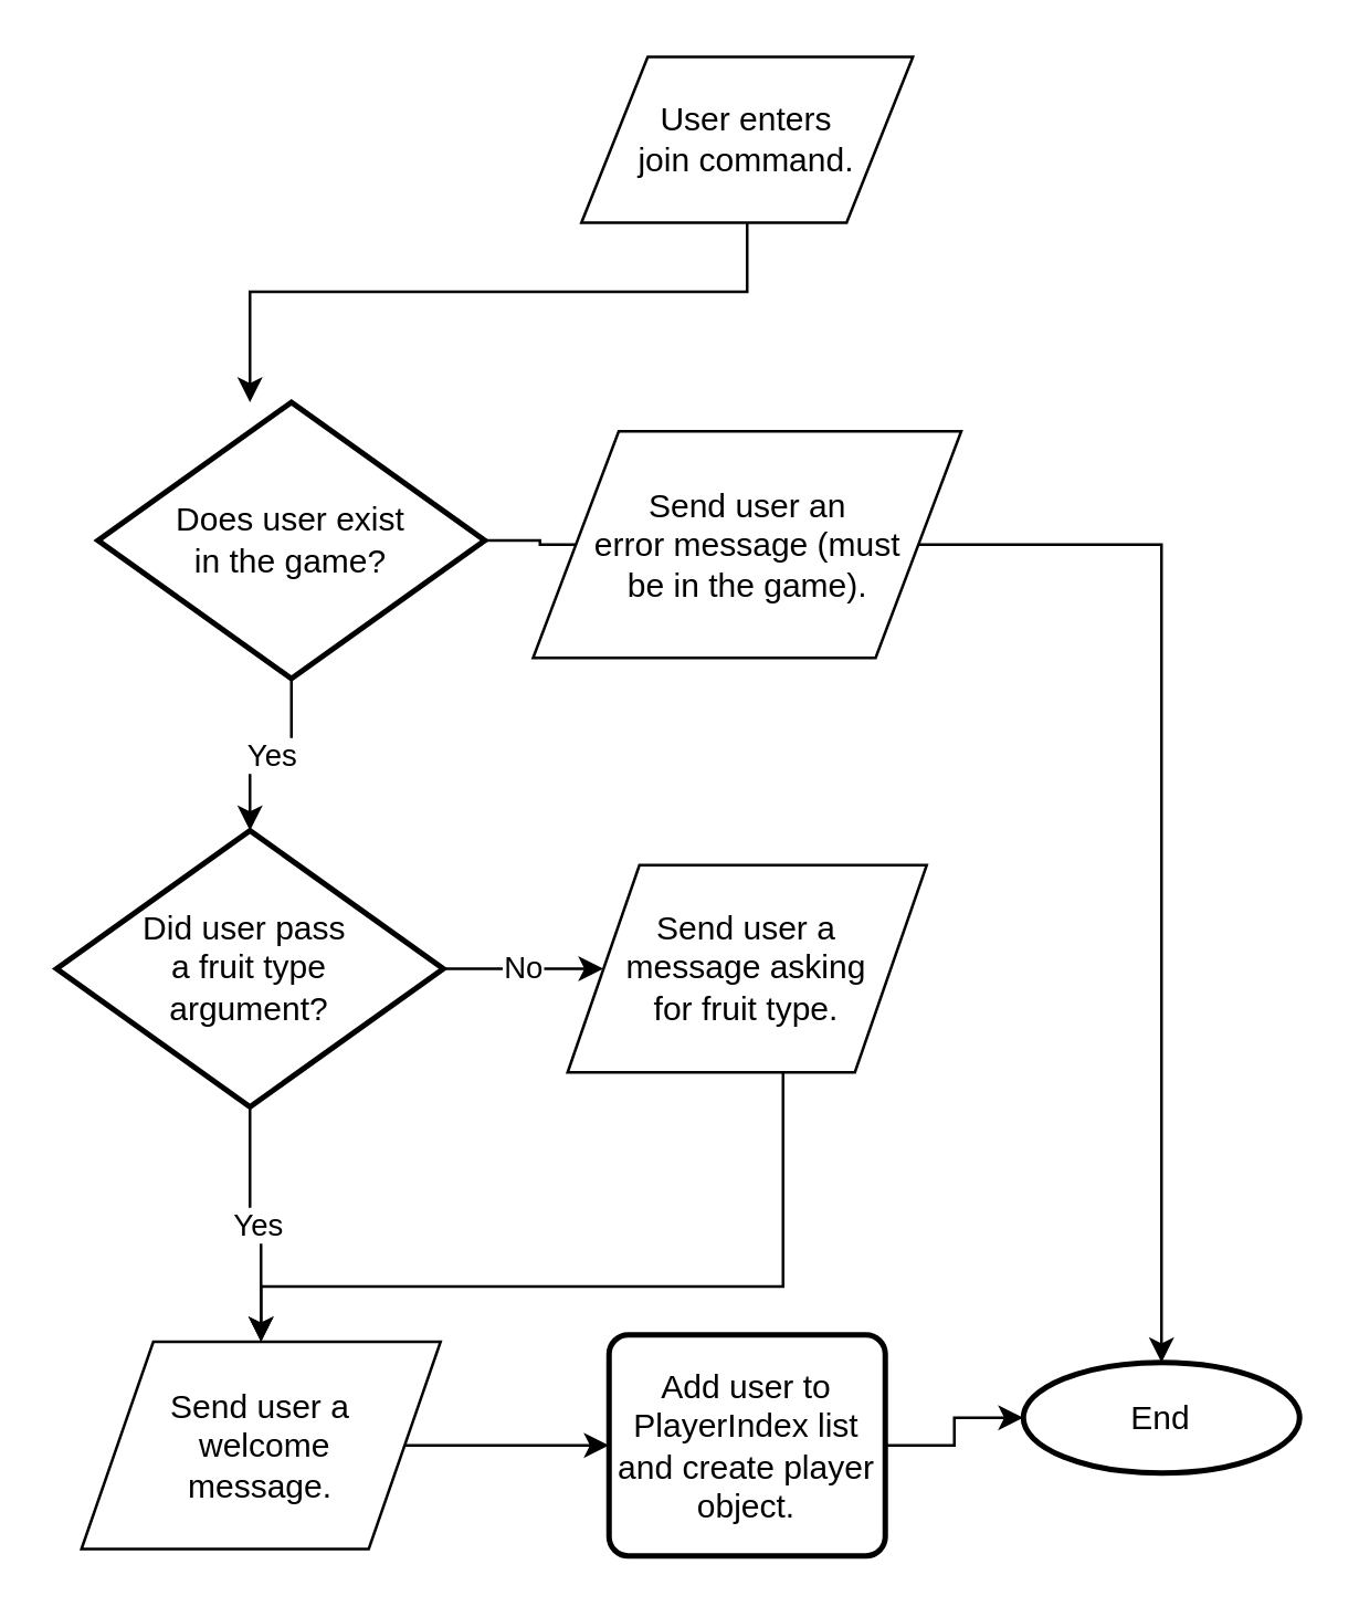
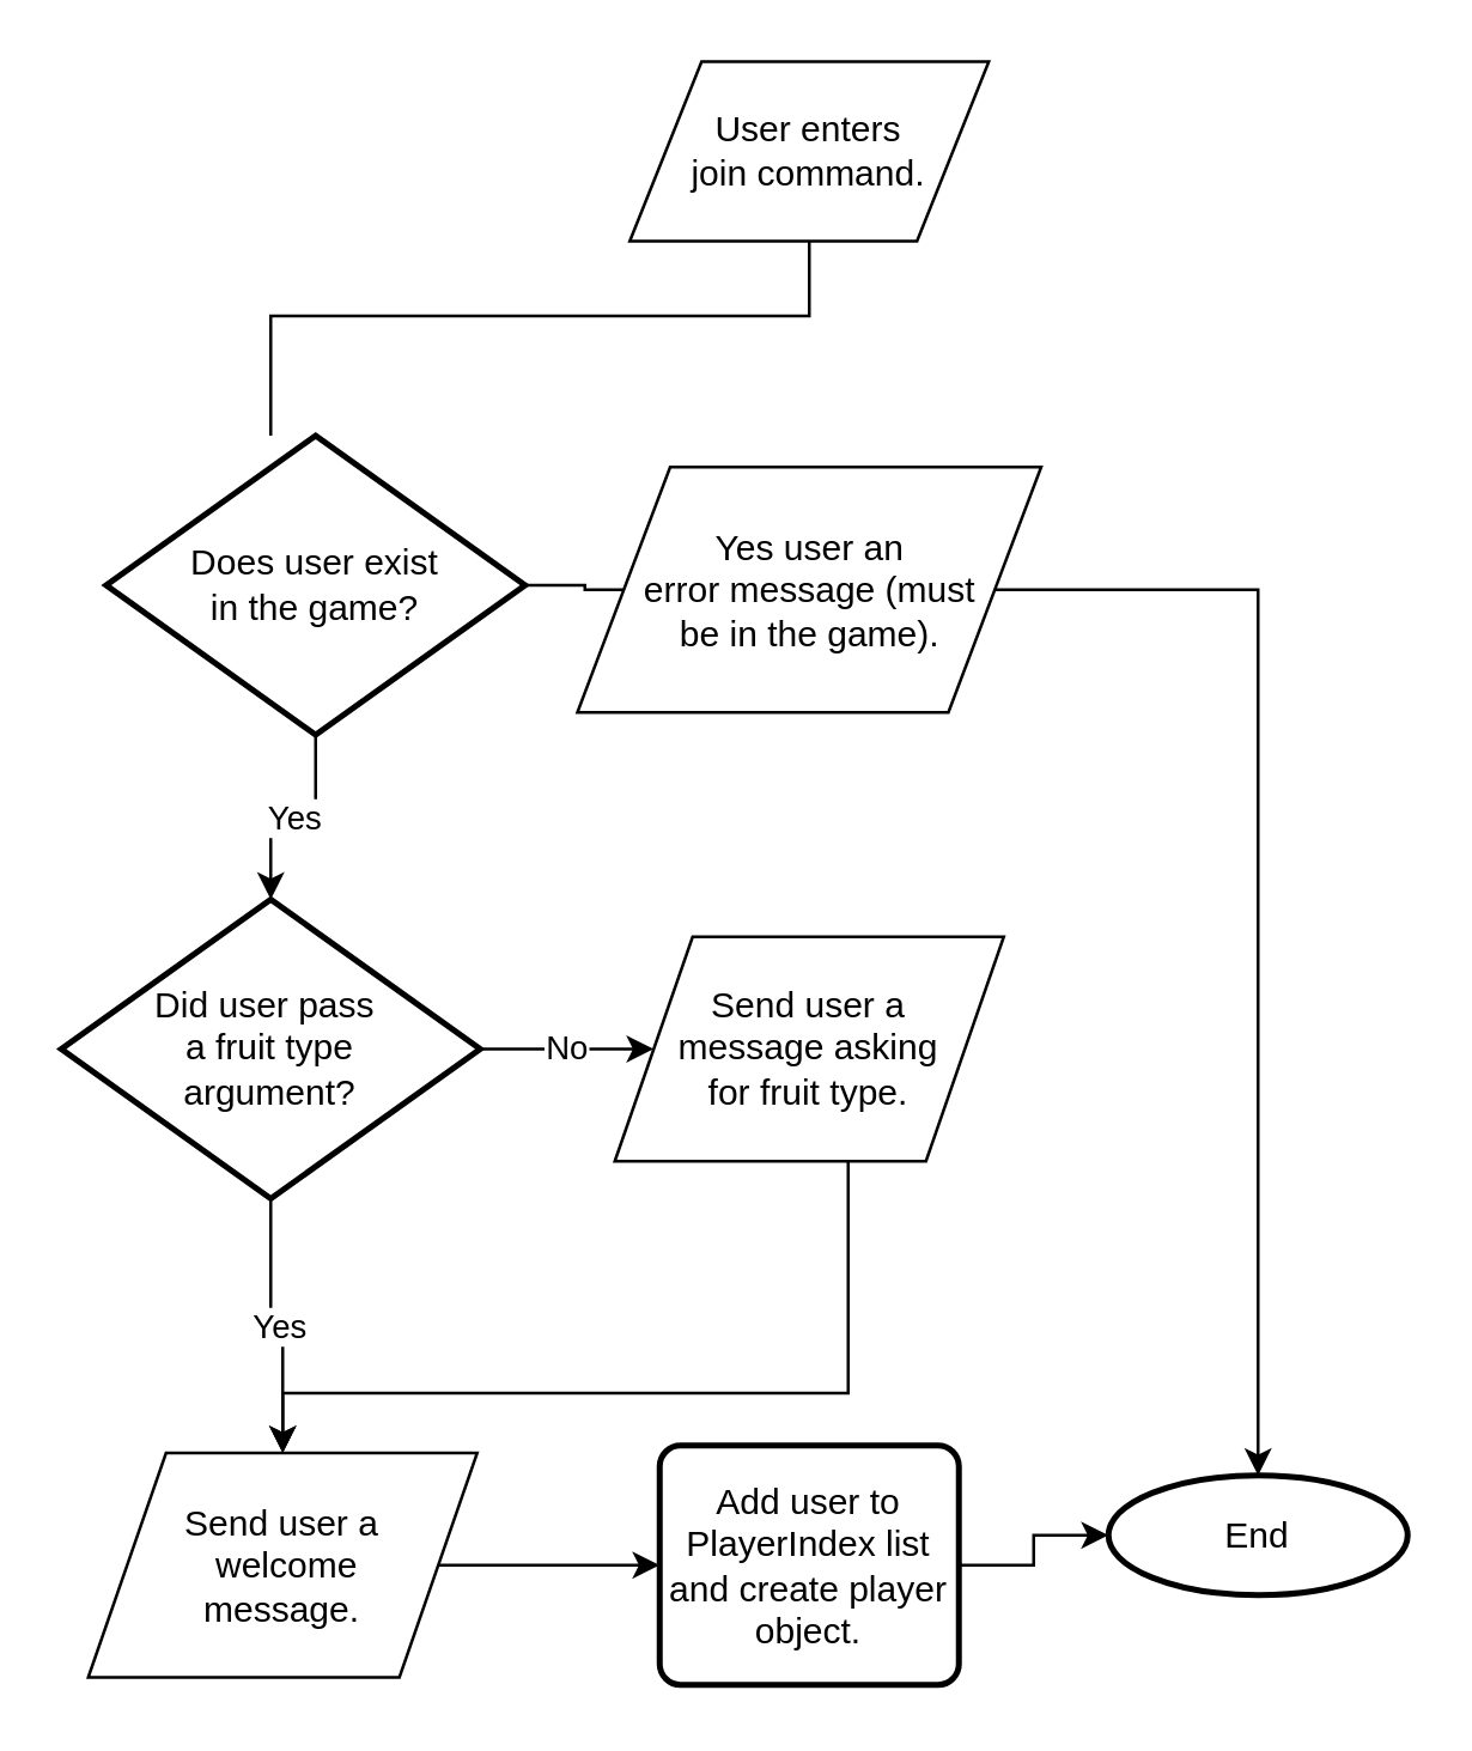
- <mxCell id="2" value="" style="edgeStyle=orthogonalEdgeStyle;rounded=0;orthogonalLoop=1;jettySize=auto;html=1;" edge="1" parent="1" source="3" target="6"><mxGeometry relative="1" as="geometry"><Array as="points"><mxPoint x="270" y="105" /><mxPoint x="90" y="105" /></Array></mxGeometry></mxCell>
+ <mxCell id="2" value="" style="edgeStyle=orthogonalEdgeStyle;rounded=0;orthogonalLoop=1;jettySize=auto;html=1;endArrow=none;" edge="1" parent="1" source="3" target="6"><mxGeometry relative="1" as="geometry"><Array as="points"><mxPoint x="270" y="105" /><mxPoint x="90" y="105" /></Array></mxGeometry></mxCell>
- <mxCell id="13" value="Send user an &lt;br&gt;error message (must &lt;br&gt;be in the game).&lt;br&gt;" style="shape=parallelogram;perimeter=parallelogramPerimeter;whiteSpace=wrap;html=1;" vertex="1" parent="1"><mxGeometry x="192.5" y="155.5" width="155" height="82" as="geometry" /></mxCell>
+ <mxCell id="13" value="Yes user an &lt;br&gt;error message (must &lt;br&gt;be in the game).&lt;br&gt;" style="shape=parallelogram;perimeter=parallelogramPerimeter;whiteSpace=wrap;html=1;" vertex="1" parent="1"><mxGeometry x="192.5" y="155.5" width="155" height="82" as="geometry" /></mxCell>
